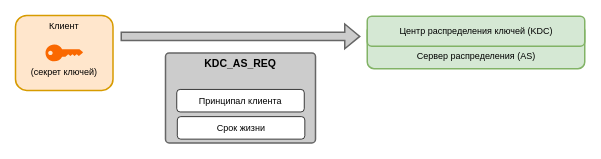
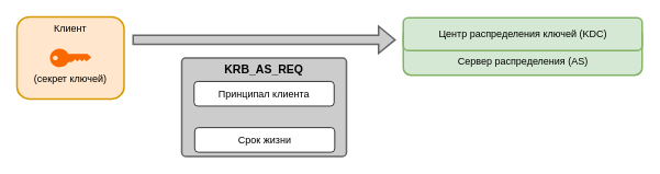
- <mxCell id="7" value="KDC_AS_REQ" style="text;html=1;strokeColor=none;fillColor=none;align=center;verticalAlign=middle;whiteSpace=wrap;rounded=0;labelBackgroundColor=none;labelBorderColor=none;sketch=0;fontSize=14;fontStyle=1" parent="1" vertex="1"><mxGeometry x="270" y="68.75" width="100" height="30" as="geometry" /></mxCell>
+ <mxCell id="7" value="KRB_AS_REQ" style="text;html=1;strokeColor=none;fillColor=none;align=center;verticalAlign=middle;whiteSpace=wrap;rounded=0;labelBackgroundColor=none;labelBorderColor=none;sketch=0;fontSize=14;fontStyle=1" parent="1" vertex="1"><mxGeometry x="270" y="68.75" width="100" height="30" as="geometry" /></mxCell>
- <mxCell id="8" value="Принципал клиента" style="rounded=1;whiteSpace=wrap;html=1;labelBackgroundColor=none;labelBorderColor=none;sketch=0;strokeColor=default;strokeWidth=1;gradientColor=none;" parent="1" vertex="1"><mxGeometry x="235" y="118.75" width="170" height="30" as="geometry" /></mxCell>
+ <mxCell id="8" value="Принципал клиента" style="rounded=1;whiteSpace=wrap;html=1;labelBackgroundColor=none;labelBorderColor=none;sketch=0;strokeColor=default;strokeWidth=1;gradientColor=none;" parent="1" vertex="1"><mxGeometry x="235" y="98.75" width="170" height="30" as="geometry" /></mxCell>
